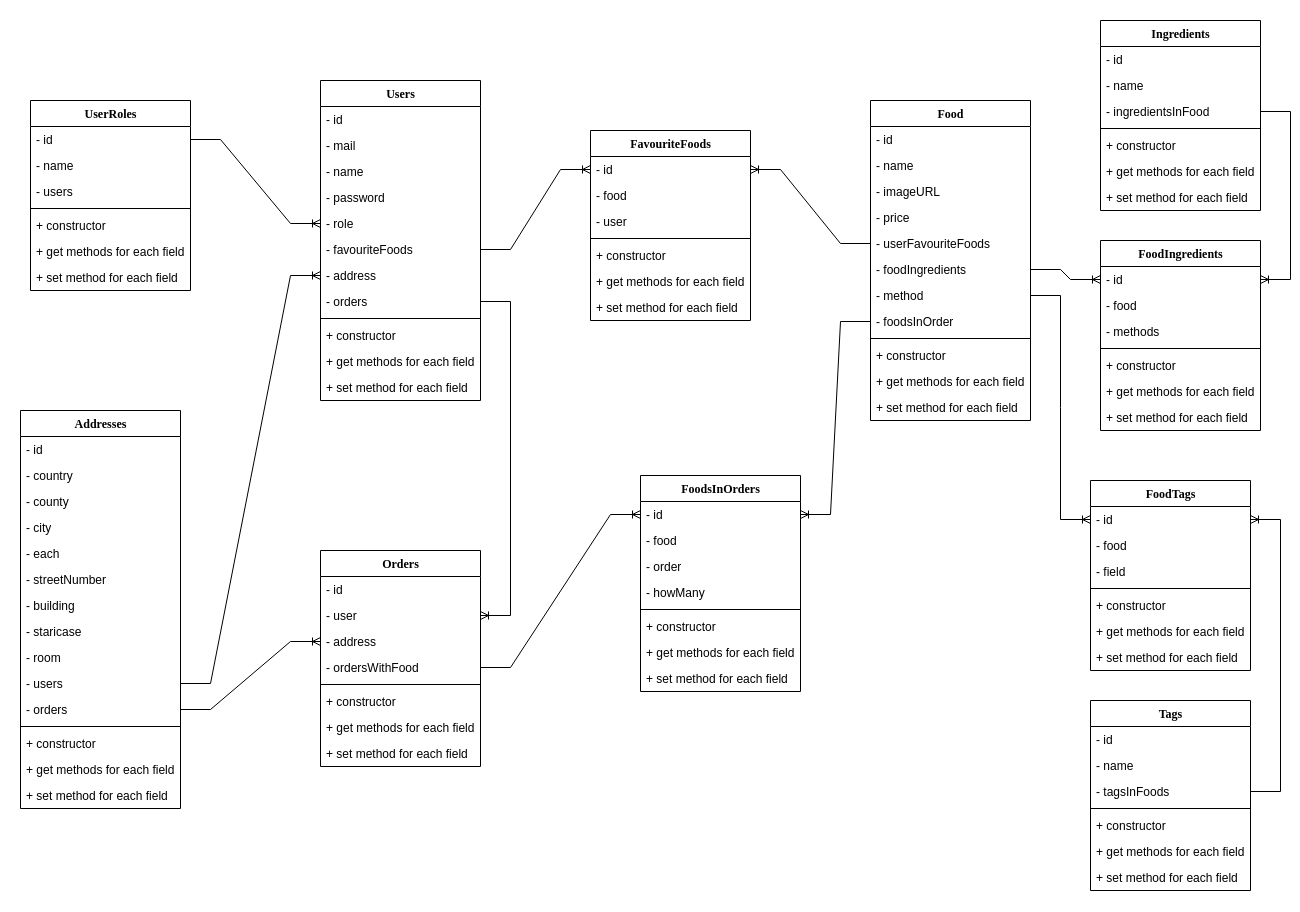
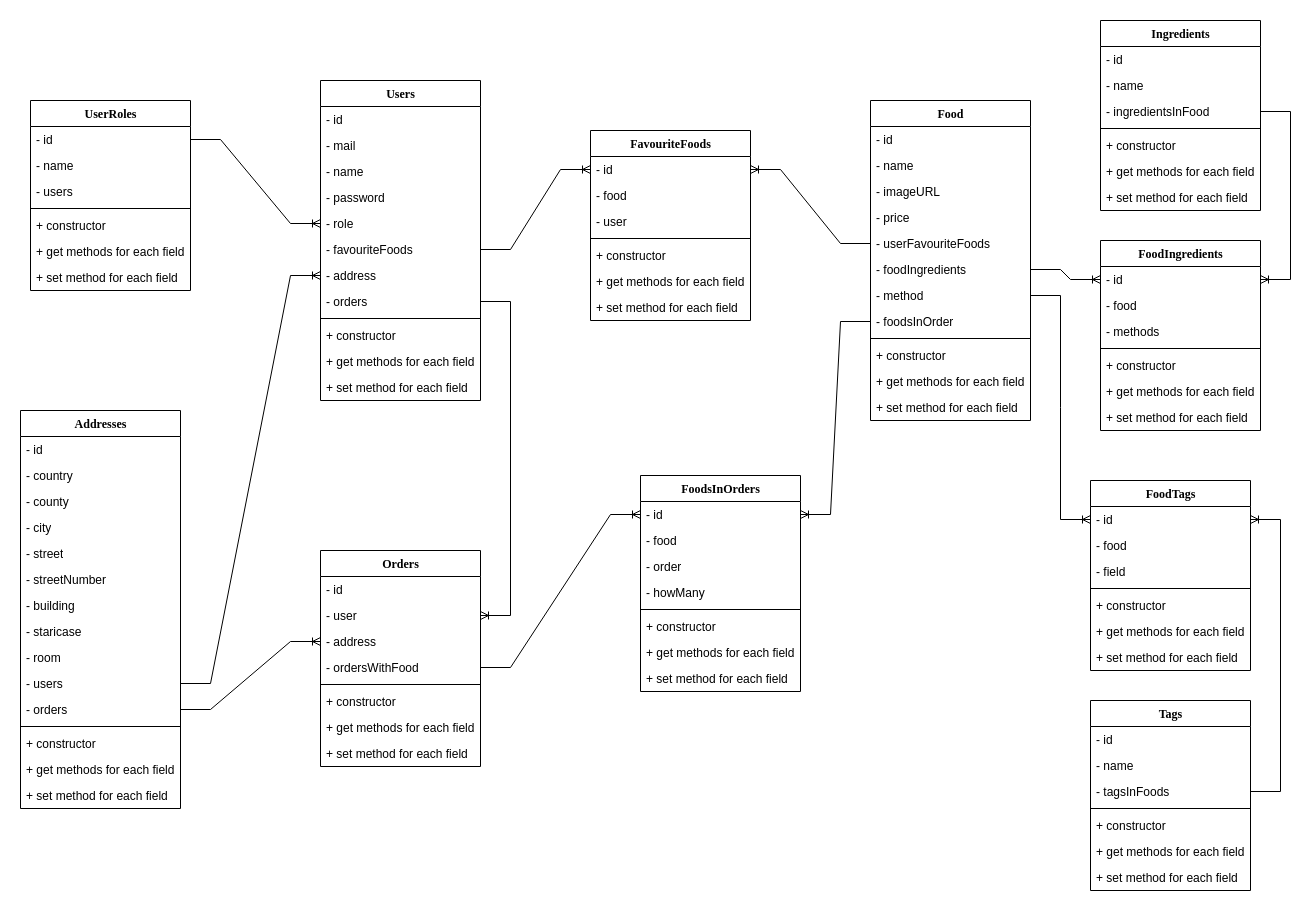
- <mxCell id="7" value="- each" style="text;html=1;strokeColor=none;fillColor=none;align=left;verticalAlign=top;spacingLeft=4;spacingRight=4;whiteSpace=wrap;overflow=hidden;rotatable=0;points=[[0,0.5],[1,0.5]];portConstraint=eastwest;" vertex="1" parent="2"><mxGeometry y="130" width="160" height="26" as="geometry" /></mxCell>
+ <mxCell id="7" value="- street" style="text;html=1;strokeColor=none;fillColor=none;align=left;verticalAlign=top;spacingLeft=4;spacingRight=4;whiteSpace=wrap;overflow=hidden;rotatable=0;points=[[0,0.5],[1,0.5]];portConstraint=eastwest;" vertex="1" parent="2"><mxGeometry y="130" width="160" height="26" as="geometry" /></mxCell>
